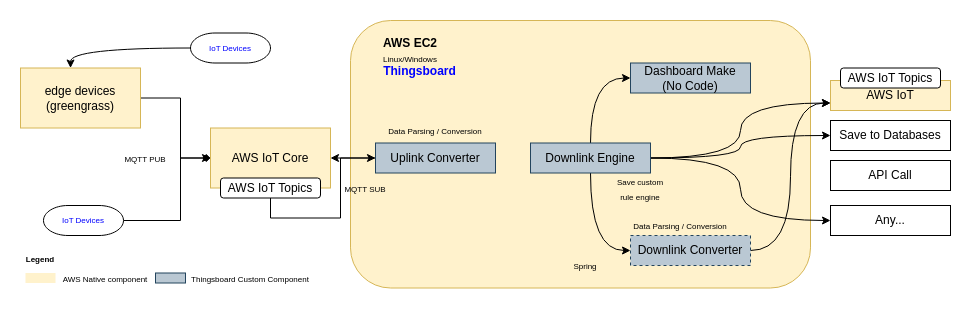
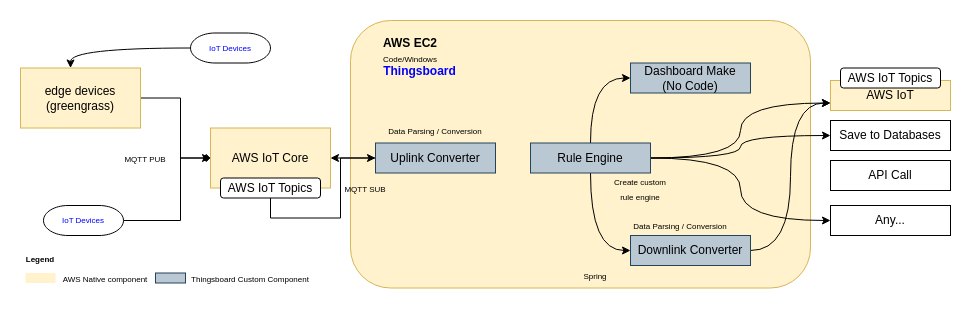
- <mxCell id="31" value="&lt;font style=&quot;font-size: 8px;&quot;&gt;Linux/Windows&lt;/font&gt;" style="text;html=1;strokeColor=none;fillColor=none;align=center;verticalAlign=middle;whiteSpace=wrap;rounded=0;" vertex="1" parent="1"><mxGeometry x="375" y="47.5" width="70" height="20" as="geometry" /></mxCell>
+ <mxCell id="31" value="&lt;font style=&quot;font-size: 8px;&quot;&gt;Code/Windows&lt;/font&gt;" style="text;html=1;strokeColor=none;fillColor=none;align=center;verticalAlign=middle;whiteSpace=wrap;rounded=0;" vertex="1" parent="1"><mxGeometry x="375" y="47.5" width="70" height="20" as="geometry" /></mxCell>
- <mxCell id="18" value="Downlink Engine" style="rounded=0;whiteSpace=wrap;html=1;fillColor=#bac8d3;strokeColor=#23445d;" vertex="1" parent="1"><mxGeometry x="530" y="142.5" width="120" height="30" as="geometry" /></mxCell>
+ <mxCell id="18" value="Rule Engine" style="rounded=0;whiteSpace=wrap;html=1;fillColor=#bac8d3;strokeColor=#23445d;" vertex="1" parent="1"><mxGeometry x="530" y="142.5" width="120" height="30" as="geometry" /></mxCell>
- <mxCell id="30" value="&lt;font style=&quot;font-size: 8px;&quot;&gt;Save custom rule engine&lt;/font&gt;" style="text;html=1;strokeColor=none;fillColor=none;align=center;verticalAlign=middle;whiteSpace=wrap;rounded=0;" vertex="1" parent="1"><mxGeometry x="610" y="177.5" width="60" height="20" as="geometry" /></mxCell>
+ <mxCell id="30" value="&lt;font style=&quot;font-size: 8px;&quot;&gt;Create custom rule engine&lt;/font&gt;" style="text;html=1;strokeColor=none;fillColor=none;align=center;verticalAlign=middle;whiteSpace=wrap;rounded=0;" vertex="1" parent="1"><mxGeometry x="610" y="177.5" width="60" height="20" as="geometry" /></mxCell>
- <mxCell id="12" value="Downlink Converter" style="rounded=0;whiteSpace=wrap;html=1;fillColor=#bac8d3;strokeColor=#23445d;dashed=1;" vertex="1" parent="1"><mxGeometry x="630" y="235" width="120" height="30" as="geometry" /></mxCell>
+ <mxCell id="12" value="Downlink Converter" style="rounded=0;whiteSpace=wrap;html=1;fillColor=#bac8d3;strokeColor=#23445d;" vertex="1" parent="1"><mxGeometry x="630" y="235" width="120" height="30" as="geometry" /></mxCell>
- <mxCell id="32" value="&lt;font style=&quot;font-size: 8px;&quot;&gt;Spring&lt;/font&gt;" style="text;html=1;strokeColor=none;fillColor=none;align=center;verticalAlign=middle;whiteSpace=wrap;rounded=0;" vertex="1" parent="1"><mxGeometry x="550" y="255" width="70" height="20" as="geometry" /></mxCell>
+ <mxCell id="32" value="&lt;font style=&quot;font-size: 8px;&quot;&gt;Spring&lt;/font&gt;" style="text;html=1;strokeColor=none;fillColor=none;align=center;verticalAlign=middle;whiteSpace=wrap;rounded=0;" vertex="1" parent="1"><mxGeometry x="560" y="265" width="70" height="20" as="geometry" /></mxCell>
